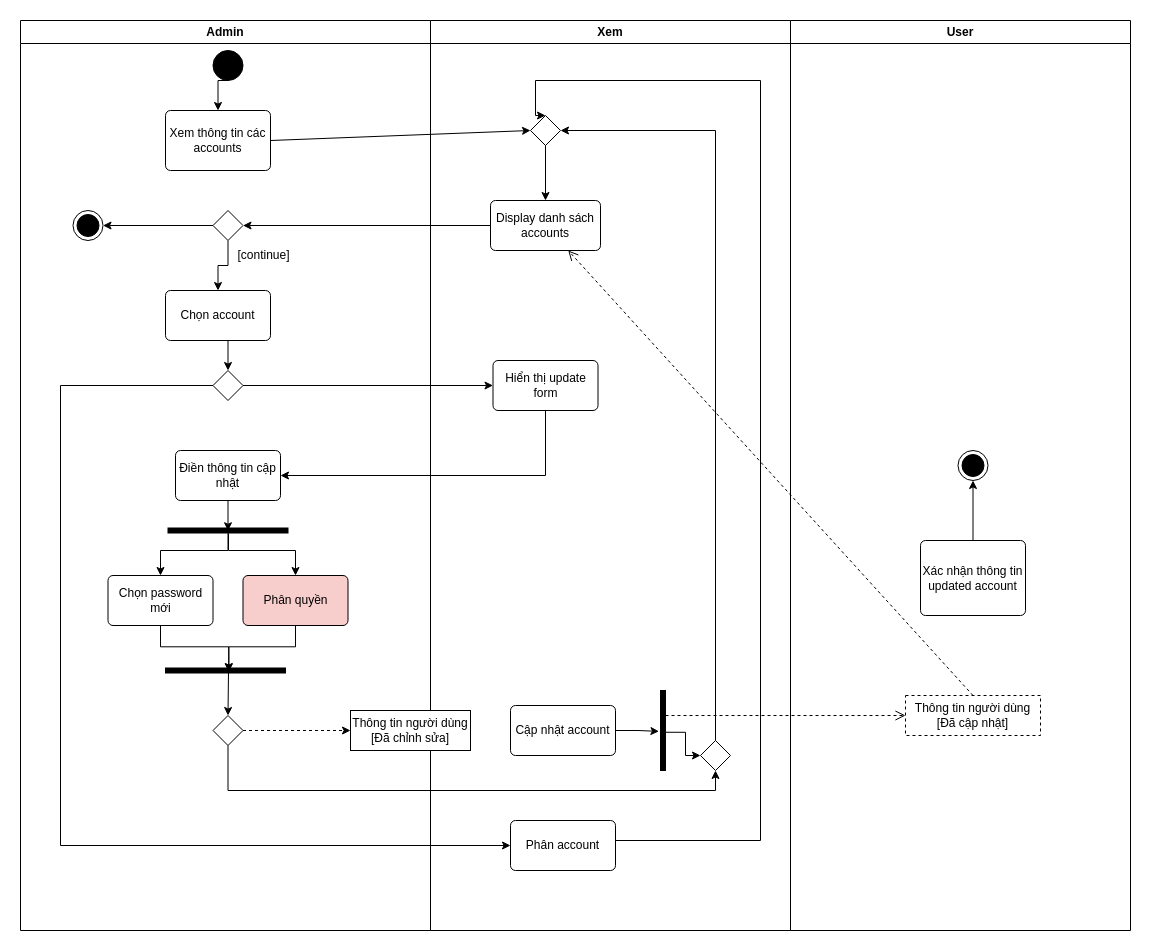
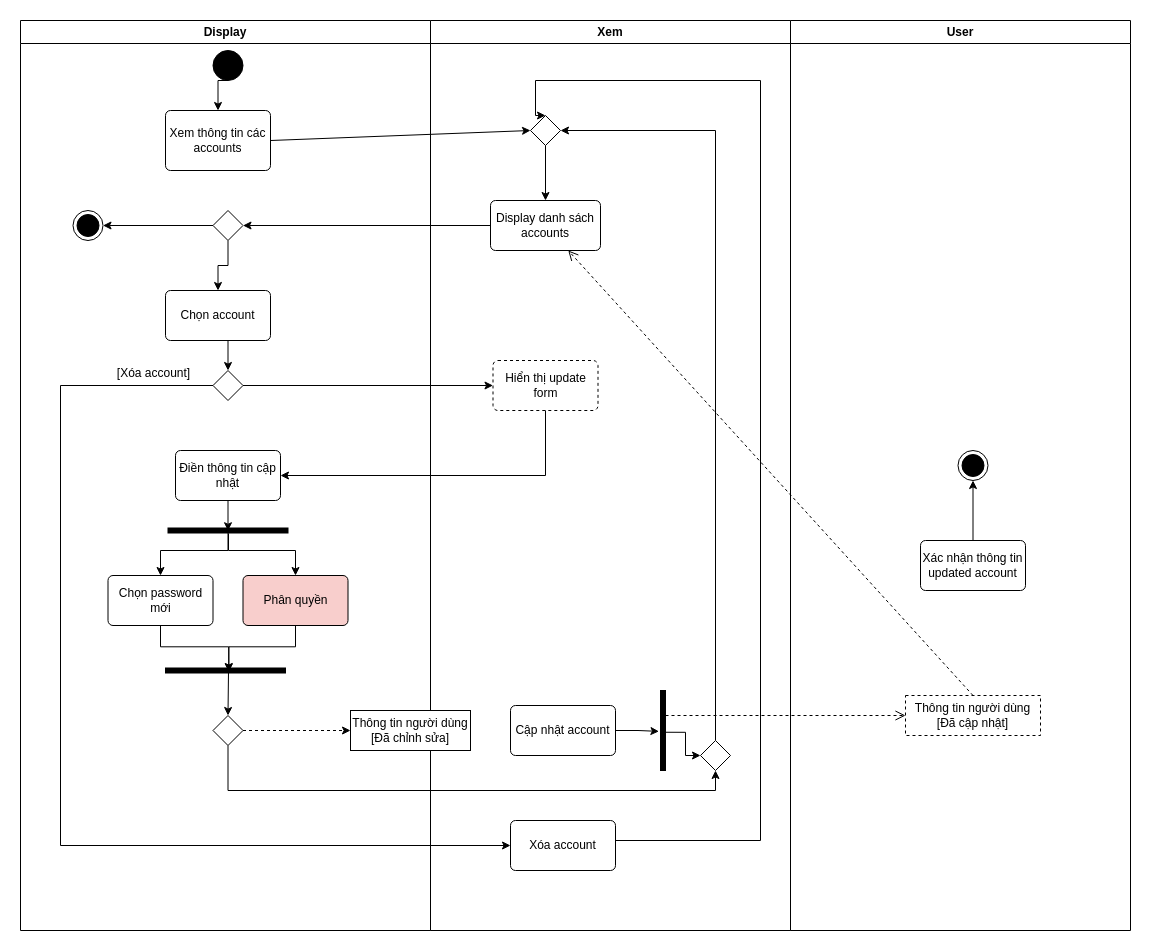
- <mxCell id="17" value="Admin" style="swimlane;whiteSpace=wrap;startSize=23;" parent="1" vertex="1"><mxGeometry x="20" y="20" width="410" height="910" as="geometry" /></mxCell>
+ <mxCell id="17" value="Display" style="swimlane;whiteSpace=wrap;startSize=23;" parent="1" vertex="1"><mxGeometry x="20" y="20" width="410" height="910" as="geometry" /></mxCell>
- <mxCell id="51" value="[continue]" style="text;html=1;align=center;verticalAlign=middle;resizable=0;points=[];autosize=1;strokeColor=none;fillColor=none;" parent="17" vertex="1"><mxGeometry x="202.5" y="220" width="80" height="30" as="geometry" /></mxCell>
+ <mxCell id="29" value="[Xóa account]" style="text;html=1;align=center;verticalAlign=middle;resizable=0;points=[];autosize=1;strokeColor=none;fillColor=none;" parent="17" vertex="1"><mxGeometry x="82.5" y="338" width="100" height="30" as="geometry" /></mxCell>
- <mxCell id="36" value="Hiển thị update form" style="html=1;align=center;verticalAlign=middle;rounded=1;absoluteArcSize=1;arcSize=10;dashed=0;whiteSpace=wrap;labelPosition=center;verticalLabelPosition=middle;" parent="17" vertex="1"><mxGeometry x="472.5" y="340" width="105" height="50" as="geometry" /></mxCell>
+ <mxCell id="36" value="Hiển thị update form" style="html=1;align=center;verticalAlign=middle;rounded=1;absoluteArcSize=1;arcSize=10;dashed=1;whiteSpace=wrap;labelPosition=center;verticalLabelPosition=middle;" parent="17" vertex="1"><mxGeometry x="472.5" y="340" width="105" height="50" as="geometry" /></mxCell>
- <mxCell id="11" value="Xác nhận thông tin updated account" style="html=1;align=center;verticalAlign=middle;rounded=1;absoluteArcSize=1;arcSize=10;dashed=0;whiteSpace=wrap;labelPosition=center;verticalLabelPosition=middle;" parent="6" vertex="1"><mxGeometry x="130" y="520" width="105" height="75" as="geometry" /></mxCell>
+ <mxCell id="11" value="Xác nhận thông tin updated account" style="html=1;align=center;verticalAlign=middle;rounded=1;absoluteArcSize=1;arcSize=10;dashed=0;whiteSpace=wrap;labelPosition=center;verticalLabelPosition=middle;" parent="6" vertex="1"><mxGeometry x="130" y="520" width="105" height="50" as="geometry" /></mxCell>
- <mxCell id="39" value="Phân account" style="html=1;align=center;verticalAlign=middle;rounded=1;absoluteArcSize=1;arcSize=10;dashed=0;whiteSpace=wrap;labelPosition=center;verticalLabelPosition=middle;" parent="17" vertex="1"><mxGeometry x="490" y="800" width="105" height="50" as="geometry" /></mxCell>
+ <mxCell id="39" value="Xóa account" style="html=1;align=center;verticalAlign=middle;rounded=1;absoluteArcSize=1;arcSize=10;dashed=0;whiteSpace=wrap;labelPosition=center;verticalLabelPosition=middle;" parent="17" vertex="1"><mxGeometry x="490" y="800" width="105" height="50" as="geometry" /></mxCell>
